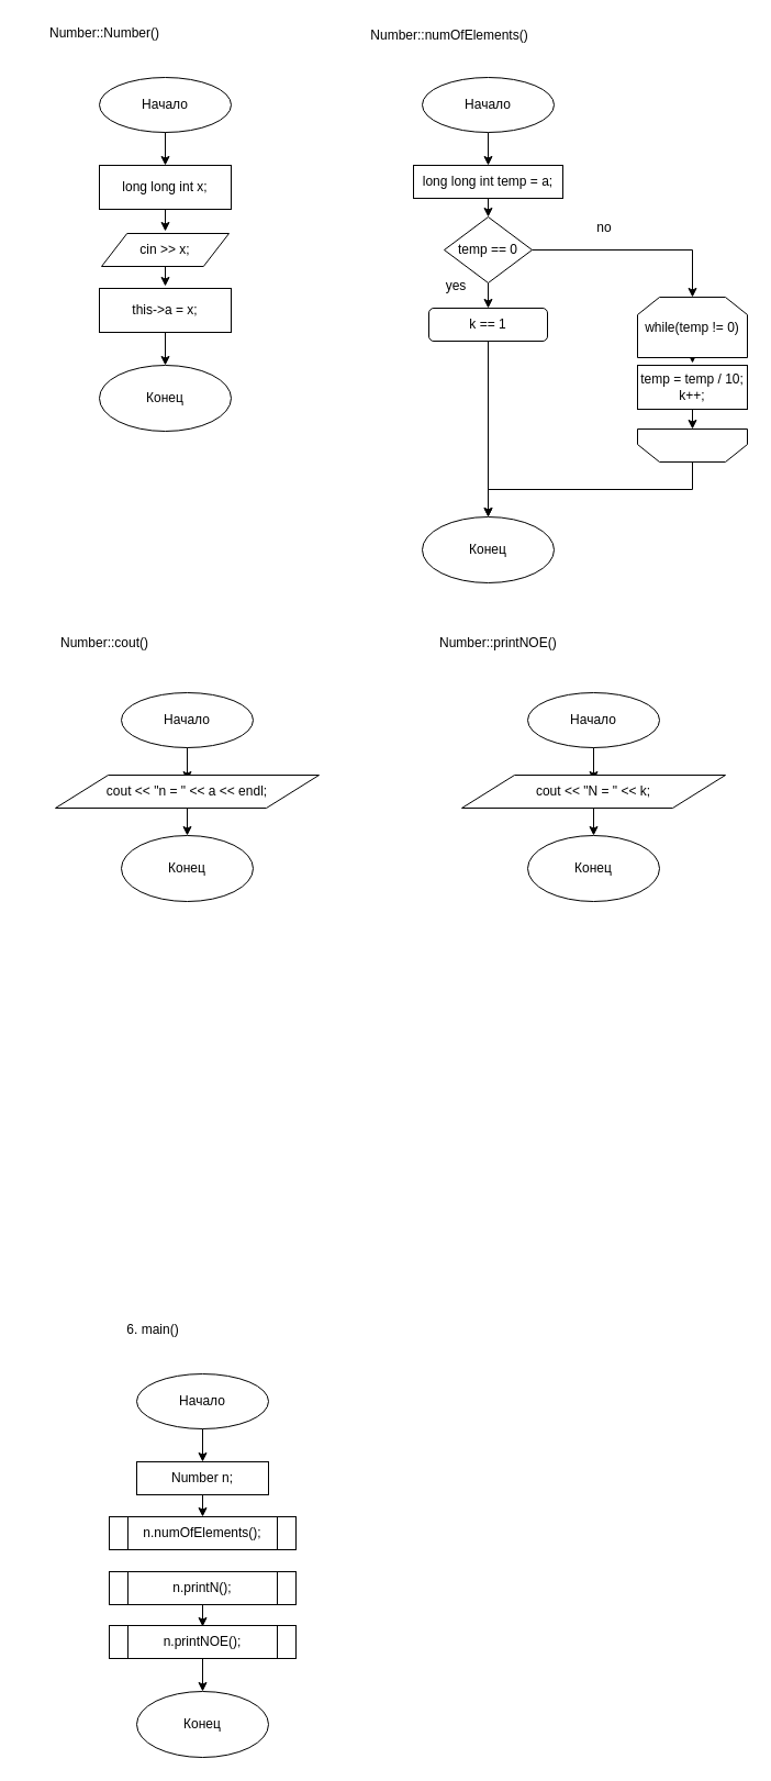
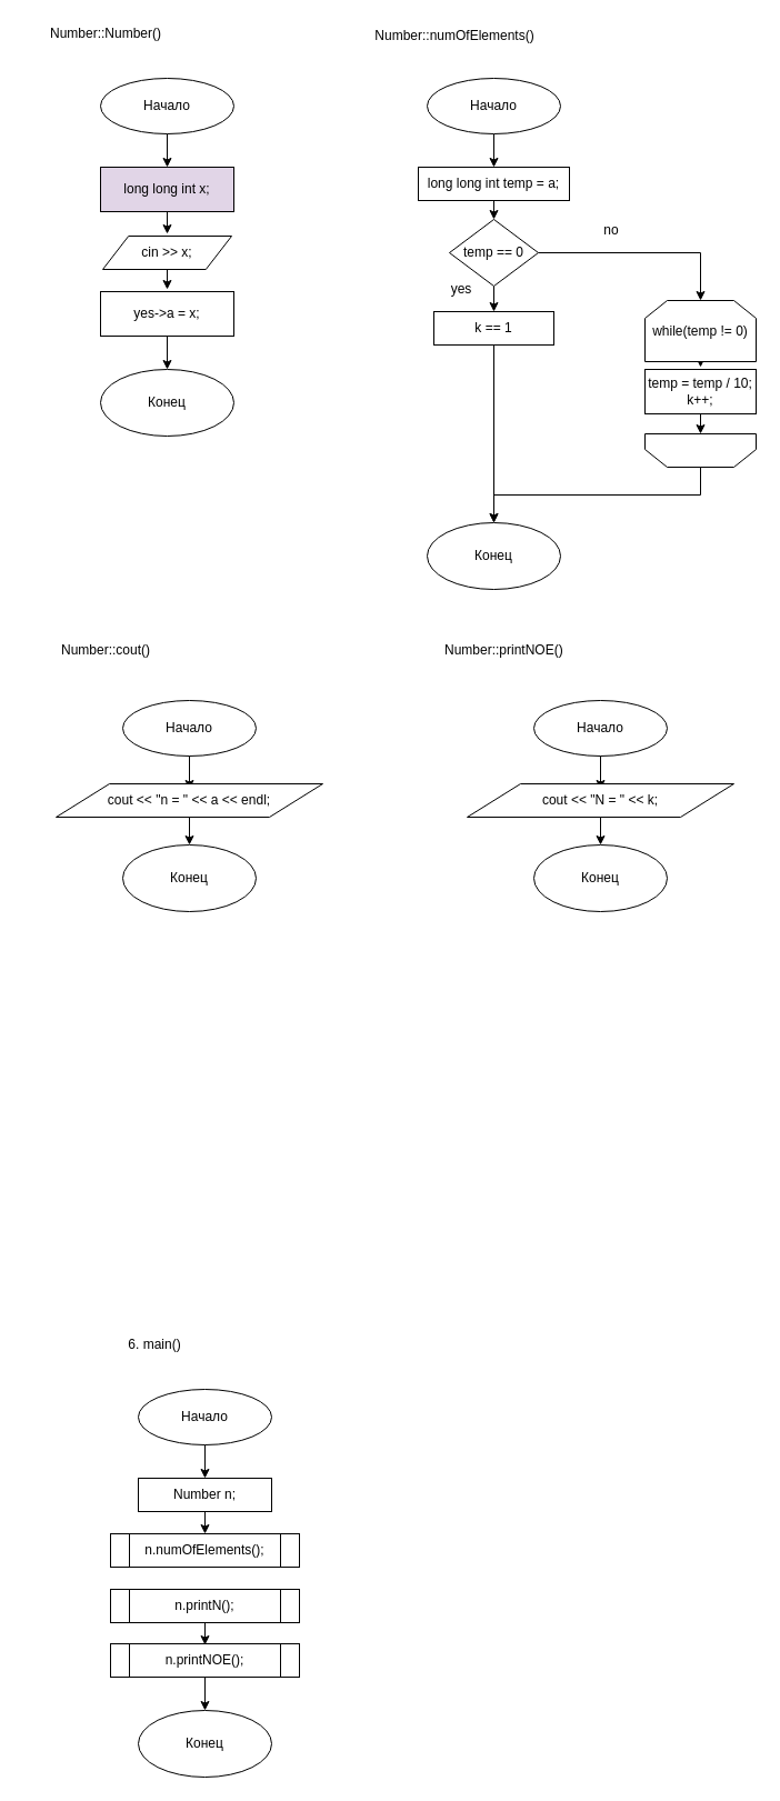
- <mxCell id="5" value="long long int x;" style="rounded=0;whiteSpace=wrap;html=1;" vertex="1" parent="1"><mxGeometry x="90" y="150" width="120" height="40" as="geometry" /></mxCell>
+ <mxCell id="5" value="long long int x;" style="rounded=0;whiteSpace=wrap;html=1;fillColor=#e1d5e7;" vertex="1" parent="1"><mxGeometry x="90" y="150" width="120" height="40" as="geometry" /></mxCell>
- <mxCell id="32" value="this-&amp;gt;a = x;" style="rounded=0;whiteSpace=wrap;html=1;" vertex="1" parent="1"><mxGeometry x="90" y="262" width="120" height="40" as="geometry" /></mxCell>
+ <mxCell id="32" value="yes-&amp;gt;a = x;" style="rounded=0;whiteSpace=wrap;html=1;" vertex="1" parent="1"><mxGeometry x="90" y="262" width="120" height="40" as="geometry" /></mxCell>
- <mxCell id="39" value="k == 1" style="whiteSpace=wrap;html=1;rounded=1;" vertex="1" parent="1"><mxGeometry x="390" y="280" width="108" height="30" as="geometry" /></mxCell>
+ <mxCell id="39" value="k == 1" style="rounded=0;whiteSpace=wrap;html=1;" vertex="1" parent="1"><mxGeometry x="390" y="280" width="108" height="30" as="geometry" /></mxCell>
